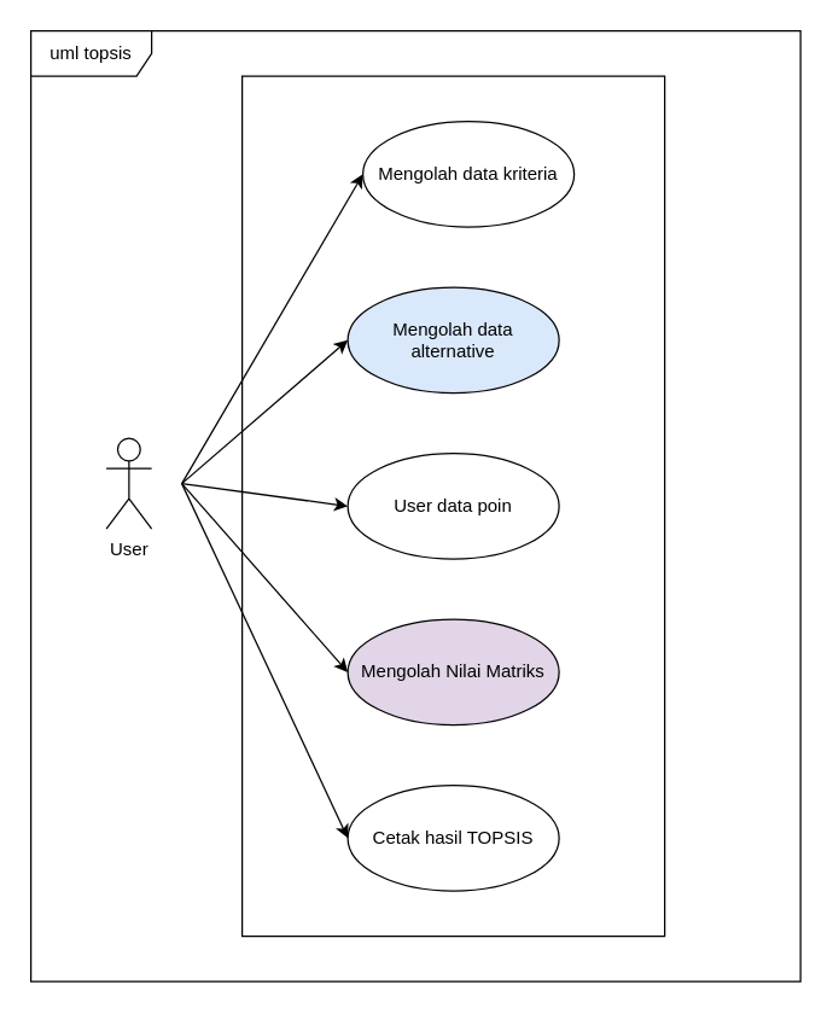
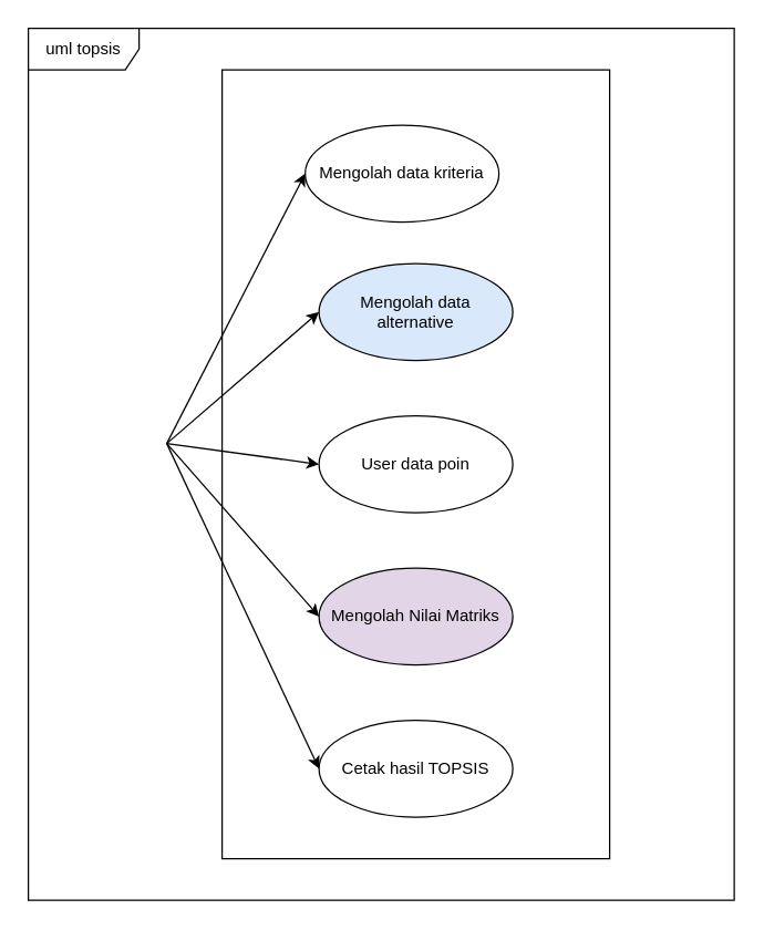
- <mxCell id="5" value="Mengolah data kriteria" style="ellipse;whiteSpace=wrap;html=1;" vertex="1" parent="1"><mxGeometry x="240" y="80" width="140" height="70" as="geometry" /></mxCell>
+ <mxCell id="5" value="Mengolah data kriteria" style="ellipse;whiteSpace=wrap;html=1;" vertex="1" parent="1"><mxGeometry x="220" y="90" width="140" height="70" as="geometry" /></mxCell>
- <mxCell id="4" value="User" style="shape=umlActor;verticalLabelPosition=bottom;verticalAlign=top;html=1;" vertex="1" parent="1"><mxGeometry x="70" y="290" width="30" height="60" as="geometry" /></mxCell>
